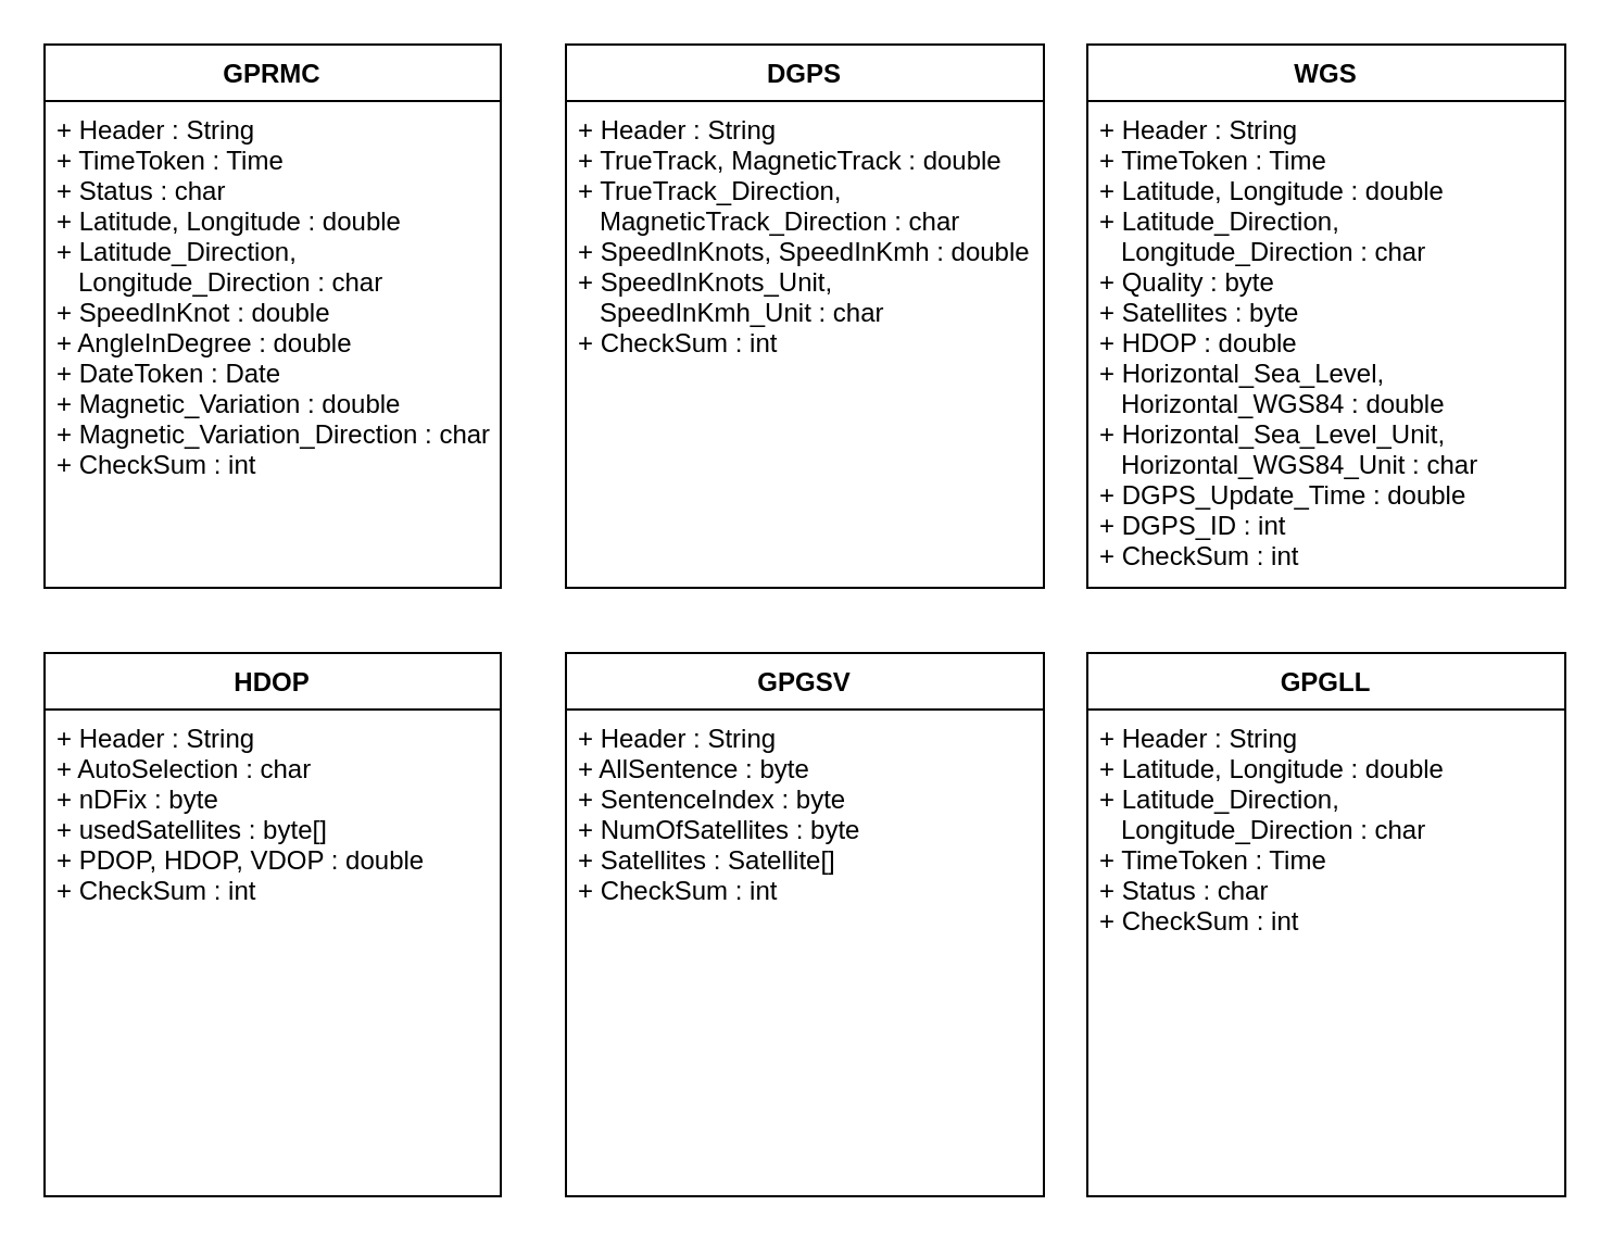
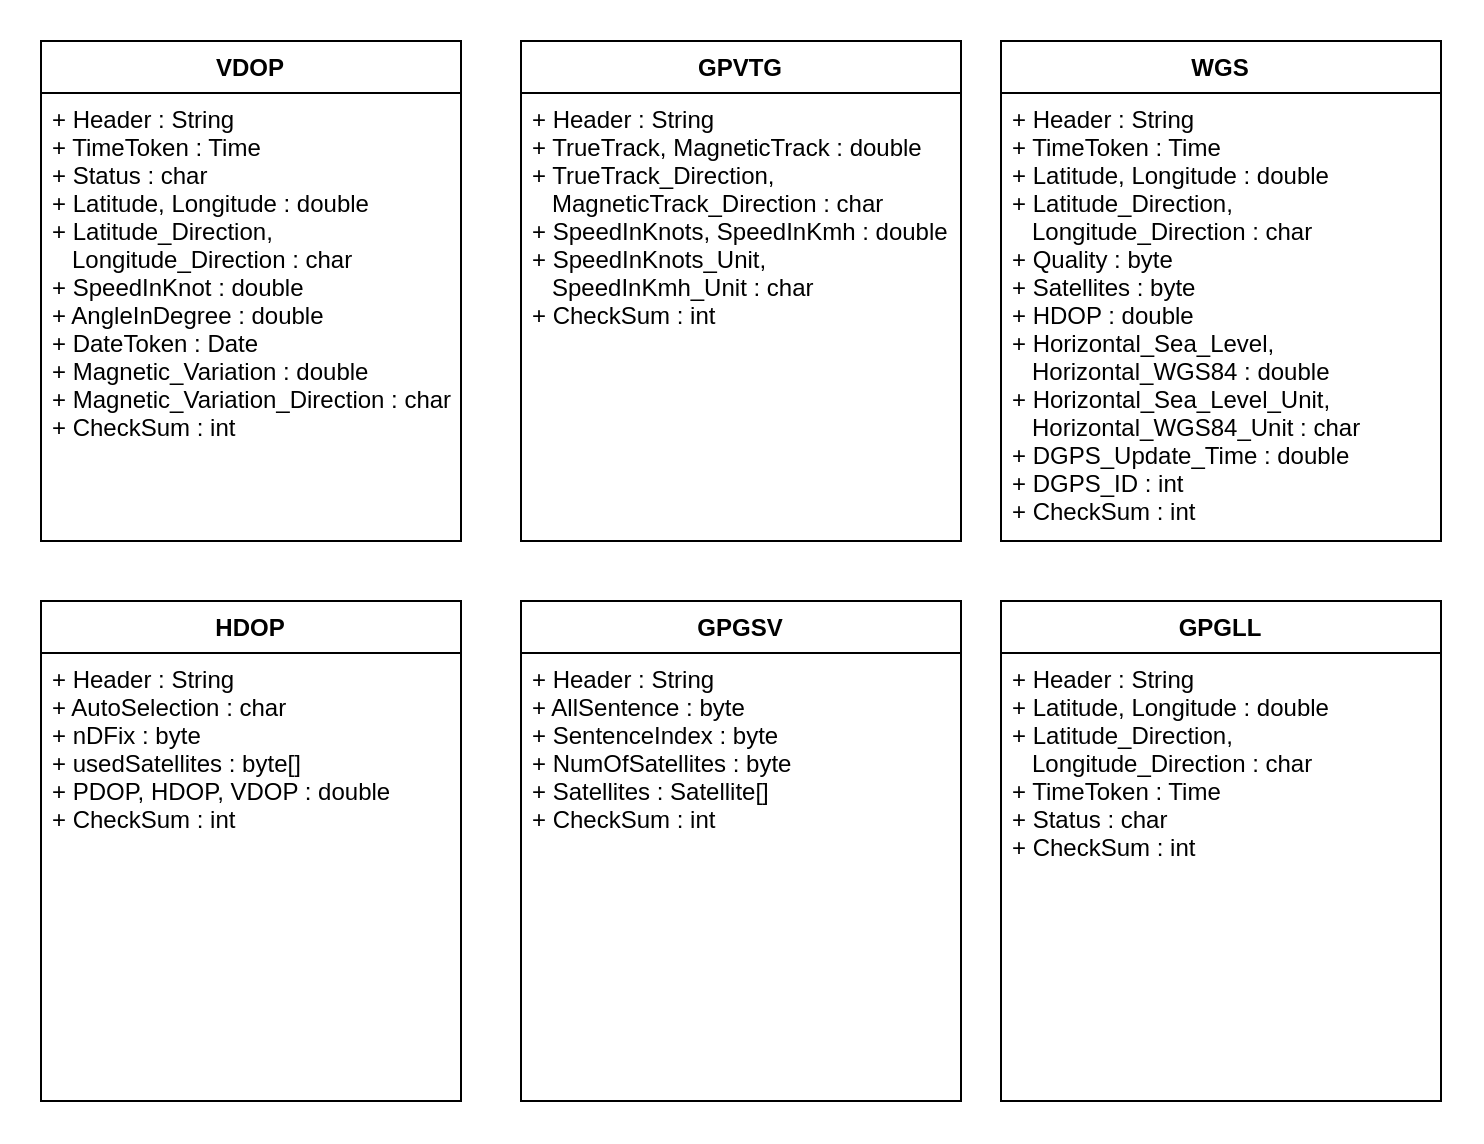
- <mxCell id="2" value="GPRMC" style="swimlane;fontStyle=1;align=center;verticalAlign=top;childLayout=stackLayout;horizontal=1;startSize=26;horizontalStack=0;resizeParent=1;resizeParentMax=0;resizeLast=0;collapsible=1;marginBottom=0;" vertex="1" parent="1"><mxGeometry x="20" y="20" width="210" height="250" as="geometry"><mxRectangle x="40" y="40" width="72" height="26" as="alternateBounds" /></mxGeometry></mxCell>
+ <mxCell id="2" value="VDOP" style="swimlane;fontStyle=1;align=center;verticalAlign=top;childLayout=stackLayout;horizontal=1;startSize=26;horizontalStack=0;resizeParent=1;resizeParentMax=0;resizeLast=0;collapsible=1;marginBottom=0;" vertex="1" parent="1"><mxGeometry x="20" y="20" width="210" height="250" as="geometry"><mxRectangle x="40" y="40" width="72" height="26" as="alternateBounds" /></mxGeometry></mxCell>
- <mxCell id="4" value="DGPS" style="swimlane;fontStyle=1;align=center;verticalAlign=top;childLayout=stackLayout;horizontal=1;startSize=26;horizontalStack=0;resizeParent=1;resizeParentMax=0;resizeLast=0;collapsible=1;marginBottom=0;" vertex="1" parent="1"><mxGeometry x="260" y="20" width="220" height="250" as="geometry" /></mxCell>
+ <mxCell id="4" value="GPVTG" style="swimlane;fontStyle=1;align=center;verticalAlign=top;childLayout=stackLayout;horizontal=1;startSize=26;horizontalStack=0;resizeParent=1;resizeParentMax=0;resizeLast=0;collapsible=1;marginBottom=0;" vertex="1" parent="1"><mxGeometry x="260" y="20" width="220" height="250" as="geometry" /></mxCell>
